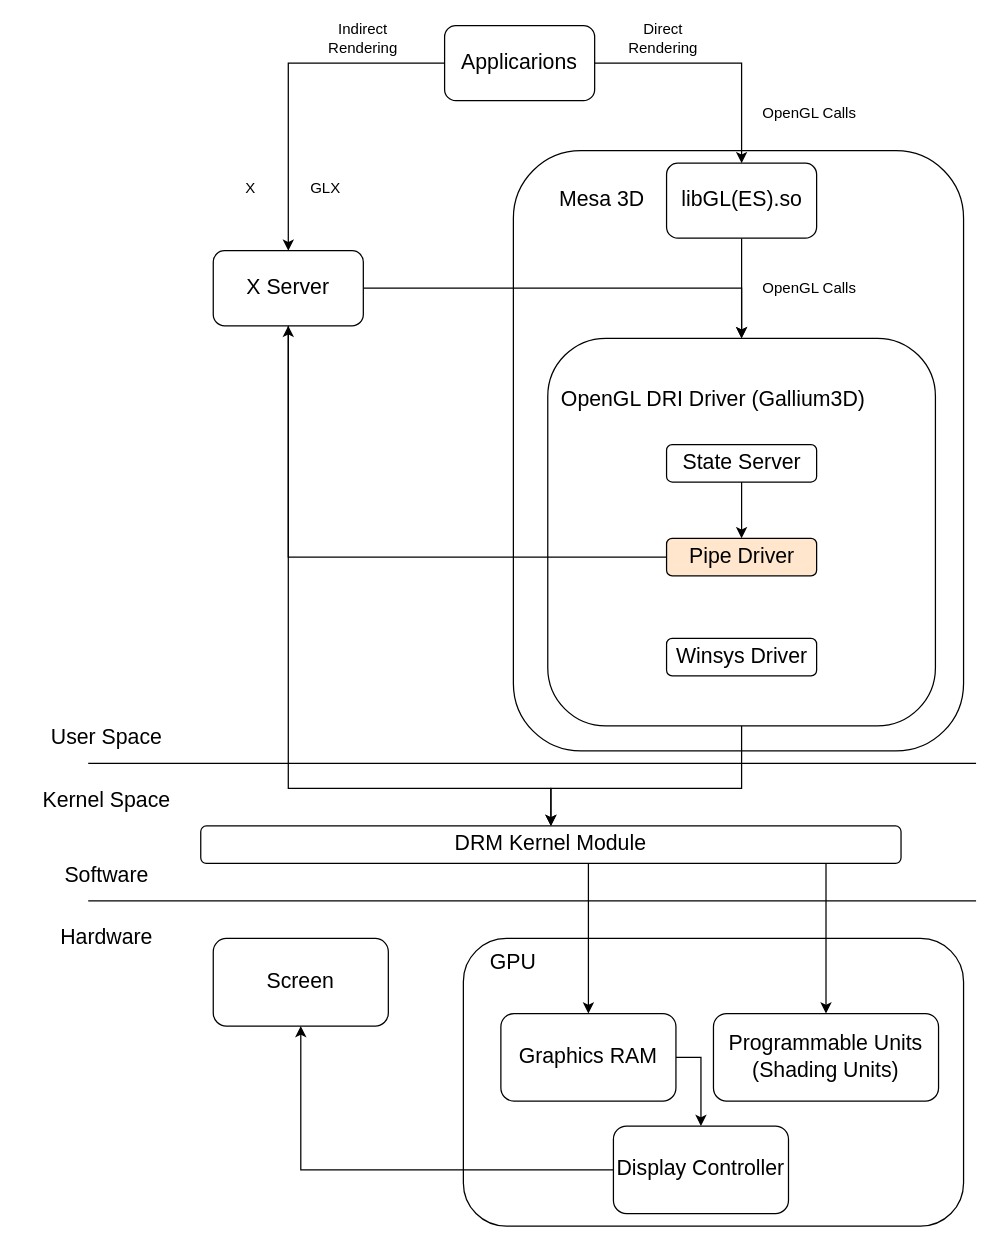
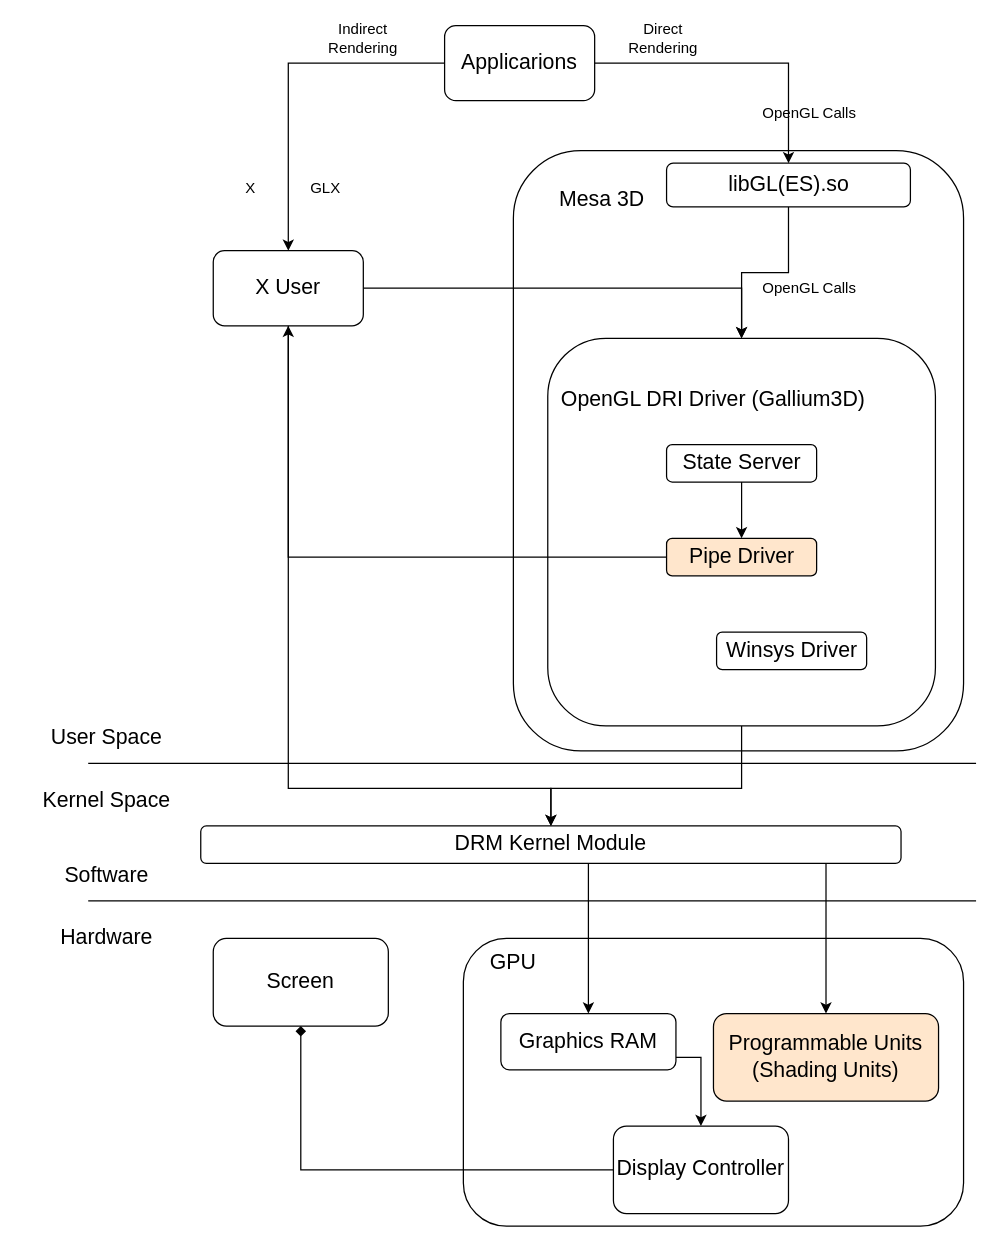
- <mxCell id="18" value="&lt;font style=&quot;font-size: 17px&quot;&gt;libGL(ES).so&lt;/font&gt;" style="rounded=1;whiteSpace=wrap;html=1;strokeColor=#000000;" vertex="1" parent="1"><mxGeometry x="532.5" y="130" width="120" height="60" as="geometry" /></mxCell>
+ <mxCell id="18" value="&lt;font style=&quot;font-size: 17px&quot;&gt;libGL(ES).so&lt;/font&gt;" style="rounded=1;whiteSpace=wrap;html=1;strokeColor=#000000;" vertex="1" parent="1"><mxGeometry x="532.5" y="130" width="195" height="35" as="geometry" /></mxCell>
- <mxCell id="8" value="&lt;font style=&quot;font-size: 17px&quot;&gt;X Server&lt;/font&gt;" style="rounded=1;whiteSpace=wrap;html=1;" vertex="1" parent="1"><mxGeometry x="170" y="200" width="120" height="60" as="geometry" /></mxCell>
+ <mxCell id="8" value="&lt;font style=&quot;font-size: 17px&quot;&gt;X User&lt;/font&gt;" style="rounded=1;whiteSpace=wrap;html=1;" vertex="1" parent="1"><mxGeometry x="170" y="200" width="120" height="60" as="geometry" /></mxCell>
- <mxCell id="16" value="&lt;font style=&quot;font-size: 17px&quot;&gt;Winsys Driver&lt;/font&gt;" style="rounded=1;whiteSpace=wrap;html=1;" vertex="1" parent="1"><mxGeometry x="532.5" y="510" width="120" height="30" as="geometry" /></mxCell>
+ <mxCell id="16" value="&lt;font style=&quot;font-size: 17px&quot;&gt;Winsys Driver&lt;/font&gt;" style="rounded=1;whiteSpace=wrap;html=1;" vertex="1" parent="1"><mxGeometry x="572.5" y="505" width="120" height="30" as="geometry" /></mxCell>
- <mxCell id="32" style="edgeStyle=orthogonalEdgeStyle;rounded=0;orthogonalLoop=1;jettySize=auto;html=1;entryX=0.5;entryY=1;entryDx=0;entryDy=0;" edge="1" parent="1" source="33" target="27"><mxGeometry relative="1" as="geometry" /></mxCell>
+ <mxCell id="32" style="edgeStyle=orthogonalEdgeStyle;rounded=0;orthogonalLoop=1;jettySize=auto;html=1;entryX=0.5;entryY=1;entryDx=0;entryDy=0;endArrow=diamond;" edge="1" parent="1" source="33" target="27"><mxGeometry relative="1" as="geometry" /></mxCell>
- <mxCell id="31" value="&lt;font style=&quot;font-size: 17px&quot;&gt;Graphics RAM&lt;/font&gt;" style="rounded=1;whiteSpace=wrap;html=1;strokeColor=#000000;" vertex="1" parent="1"><mxGeometry x="400" y="810" width="140" height="70" as="geometry" /></mxCell>
+ <mxCell id="31" value="&lt;font style=&quot;font-size: 17px&quot;&gt;Graphics RAM&lt;/font&gt;" style="rounded=1;whiteSpace=wrap;html=1;strokeColor=#000000;" vertex="1" parent="1"><mxGeometry x="400" y="810" width="140" height="45" as="geometry" /></mxCell>
- <mxCell id="29" value="&lt;font style=&quot;font-size: 17px&quot;&gt;Programmable Units (Shading Units)&lt;/font&gt;" style="rounded=1;whiteSpace=wrap;html=1;strokeColor=#000000;" vertex="1" parent="1"><mxGeometry x="570" y="810" width="180" height="70" as="geometry" /></mxCell>
+ <mxCell id="29" value="&lt;font style=&quot;font-size: 17px&quot;&gt;Programmable Units (Shading Units)&lt;/font&gt;" style="rounded=1;whiteSpace=wrap;html=1;strokeColor=#000000;fillColor=#ffe6cc;" vertex="1" parent="1"><mxGeometry x="570" y="810" width="180" height="70" as="geometry" /></mxCell>
